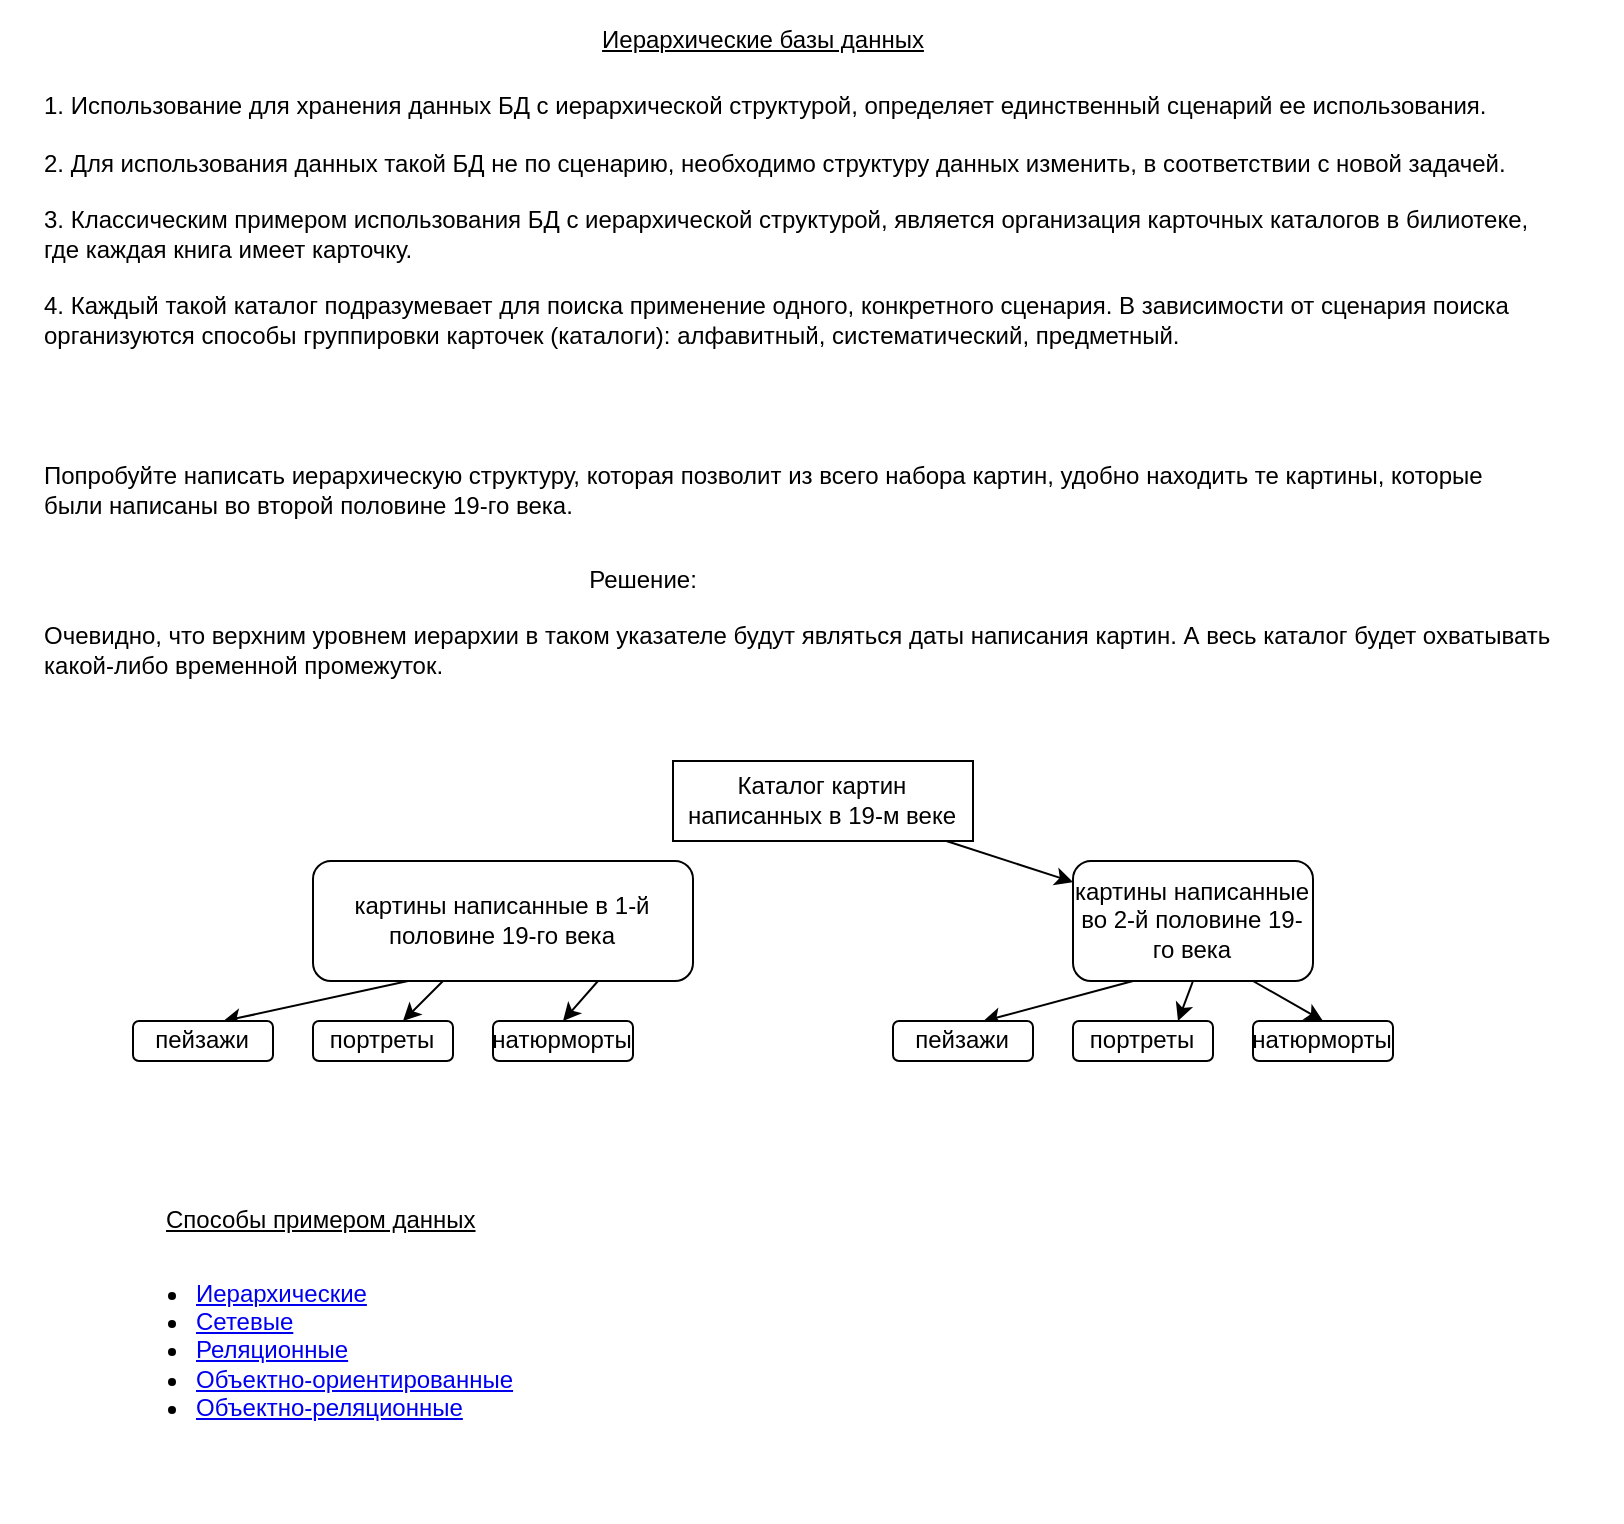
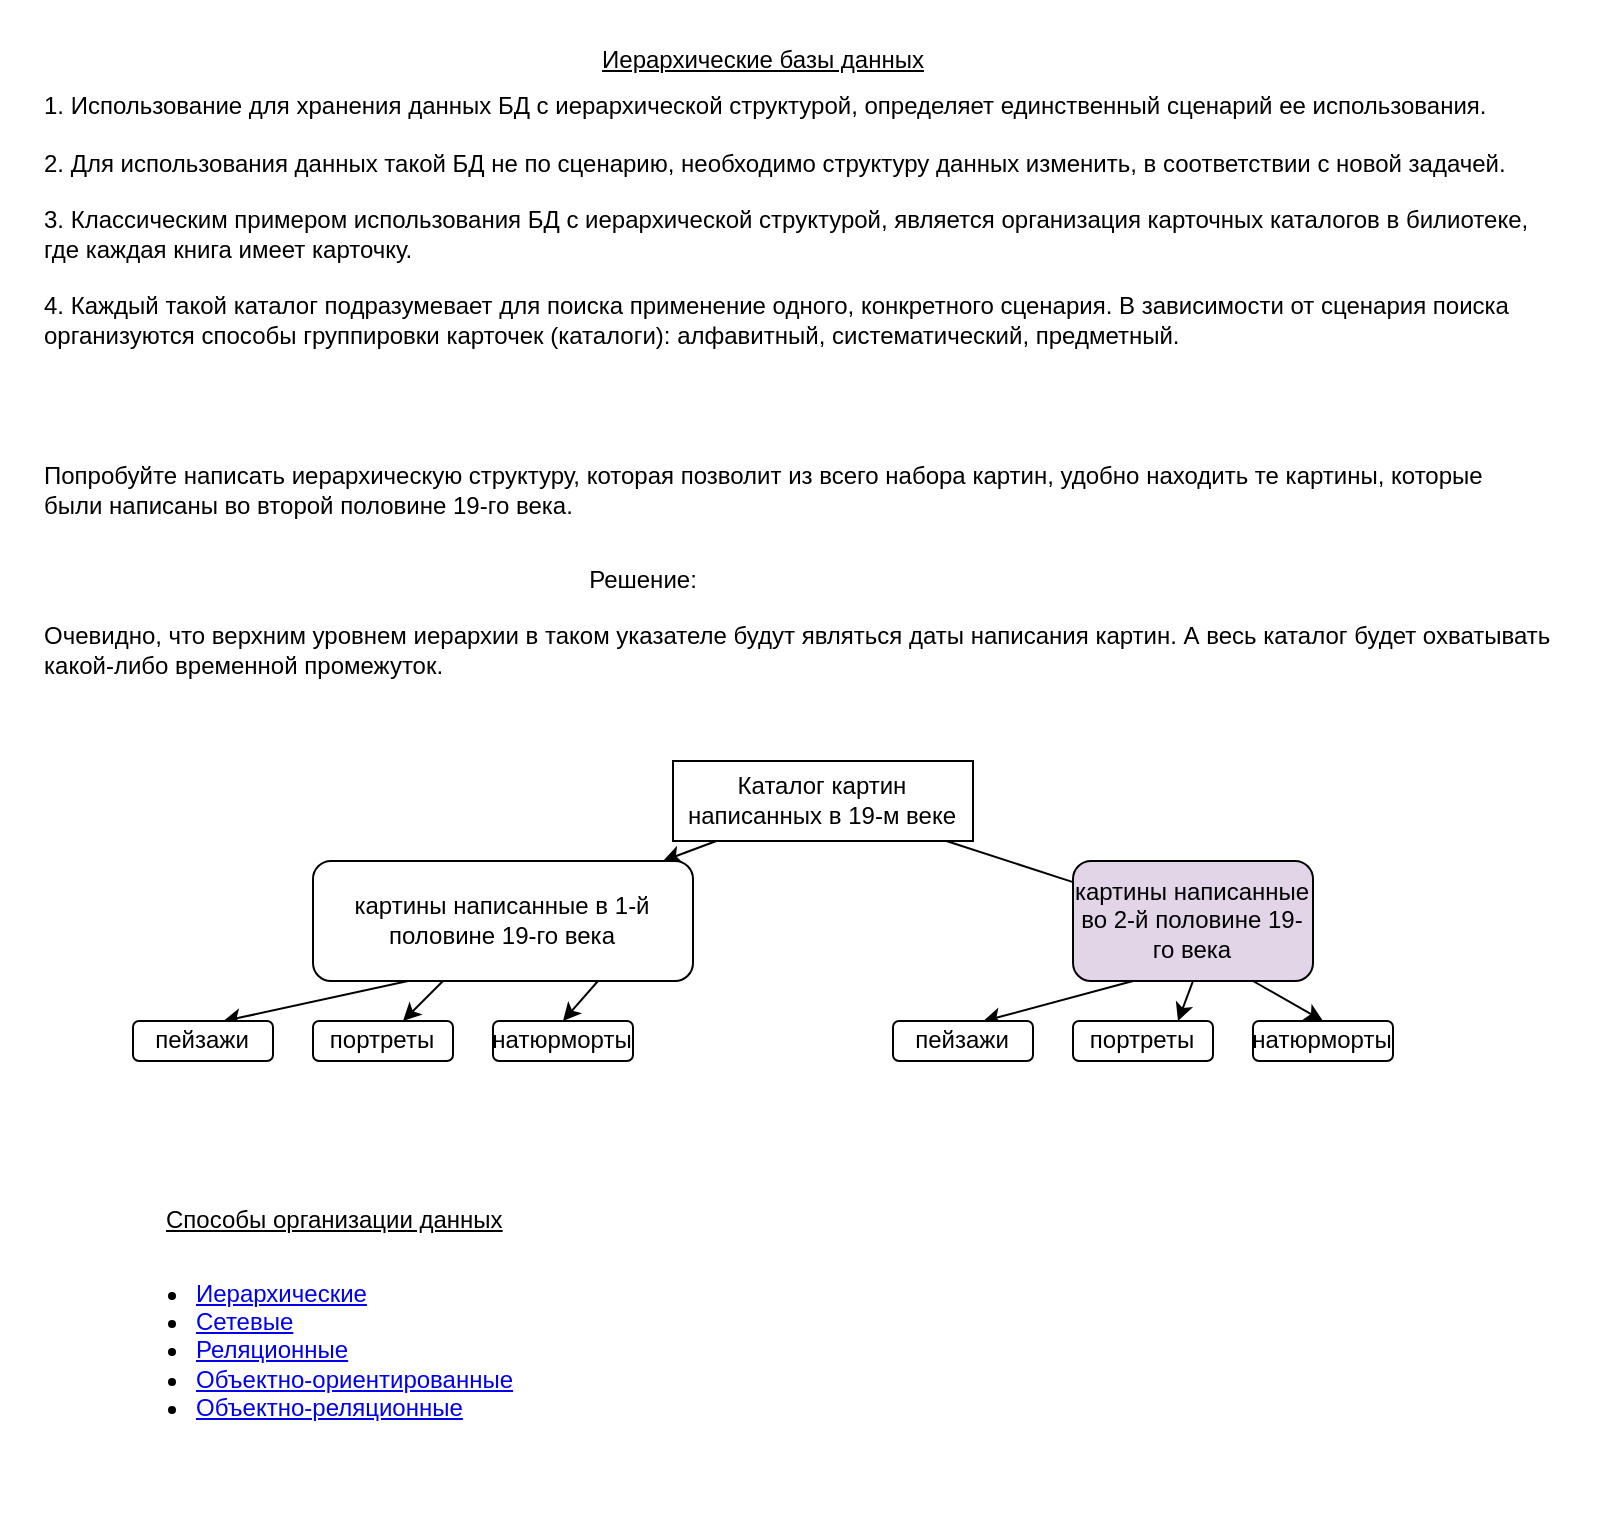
- <mxCell id="2" value="&lt;u&gt;Иерархические базы данных&lt;/u&gt;" style="text;html=1;align=center;verticalAlign=middle;resizable=0;points=[];autosize=1;strokeColor=none;fillColor=none;" vertex="1" parent="1"><mxGeometry x="291" y="10" width="180" height="20" as="geometry" /></mxCell>
+ <mxCell id="2" value="&lt;u&gt;Иерархические базы данных&lt;/u&gt;" style="text;html=1;align=center;verticalAlign=middle;resizable=0;points=[];autosize=1;strokeColor=none;fillColor=none;" vertex="1" parent="1"><mxGeometry x="291" y="20" width="180" height="20" as="geometry" /></mxCell>
+ <mxCell id="7" value="" style="edgeStyle=none;html=1;" edge="1" parent="1" source="9" target="13"><mxGeometry relative="1" as="geometry" /></mxCell>
- <mxCell id="8" value="" style="edgeStyle=none;html=1;" edge="1" parent="1" source="9" target="15"><mxGeometry relative="1" as="geometry" /></mxCell>
+ <mxCell id="8" value="" style="edgeStyle=none;html=1;endArrow=none;" edge="1" parent="1" source="9" target="15"><mxGeometry relative="1" as="geometry" /></mxCell>
- <mxCell id="15" value="&lt;span&gt;картины написанные во 2-й половине 19-го века&lt;/span&gt;" style="whiteSpace=wrap;html=1;rounded=1;" vertex="1" parent="1"><mxGeometry x="536" y="430" width="120" height="60" as="geometry" /></mxCell>
+ <mxCell id="15" value="&lt;span&gt;картины написанные во 2-й половине 19-го века&lt;/span&gt;" style="whiteSpace=wrap;html=1;rounded=1;fillColor=#e1d5e7;" vertex="1" parent="1"><mxGeometry x="536" y="430" width="120" height="60" as="geometry" /></mxCell>
- <mxCell id="25" value="&lt;u&gt;Способы примером данных&lt;/u&gt;" style="text;html=1;align=left;verticalAlign=middle;resizable=0;points=[];autosize=1;strokeColor=none;fillColor=none;" vertex="1" parent="1"><mxGeometry x="81" y="600" width="180" height="20" as="geometry" /></mxCell>
+ <mxCell id="25" value="&lt;u&gt;Способы организации данных&lt;/u&gt;" style="text;html=1;align=left;verticalAlign=middle;resizable=0;points=[];autosize=1;strokeColor=none;fillColor=none;" vertex="1" parent="1"><mxGeometry x="81" y="600" width="180" height="20" as="geometry" /></mxCell>
